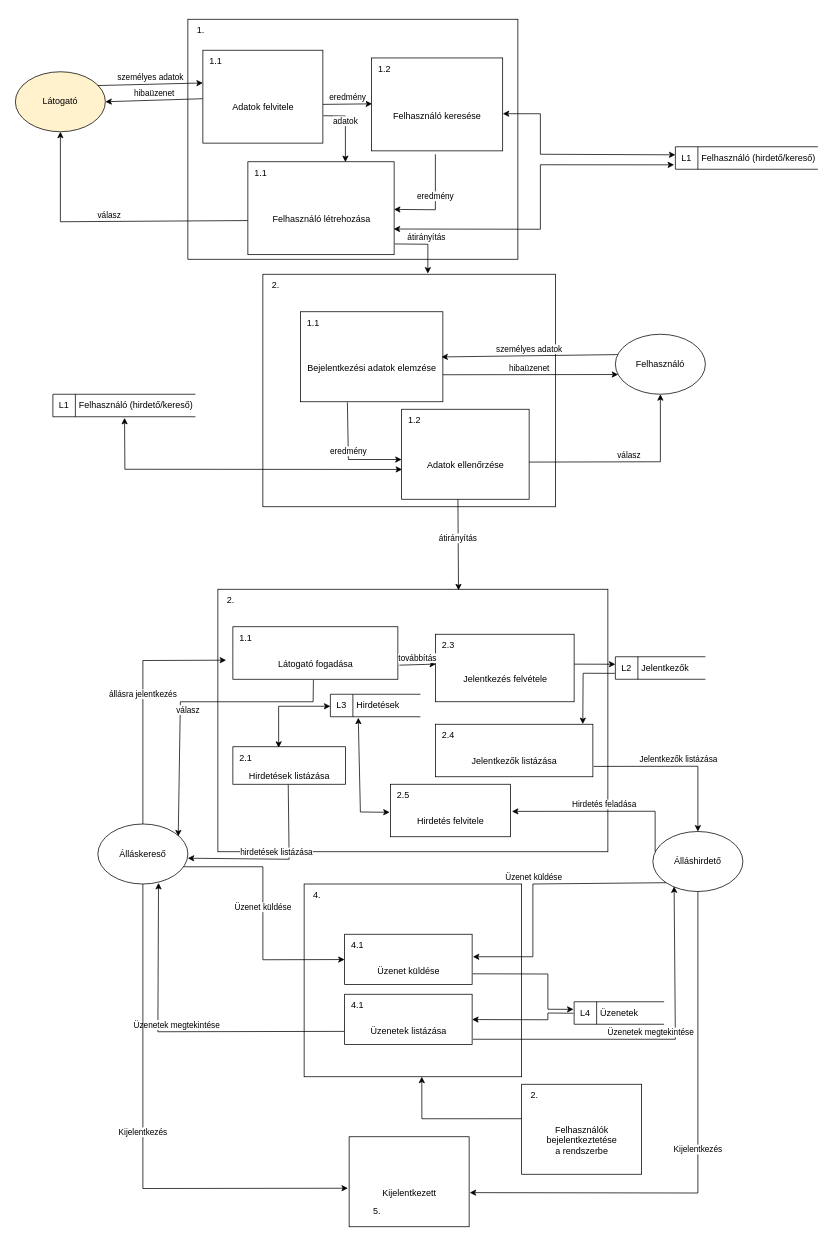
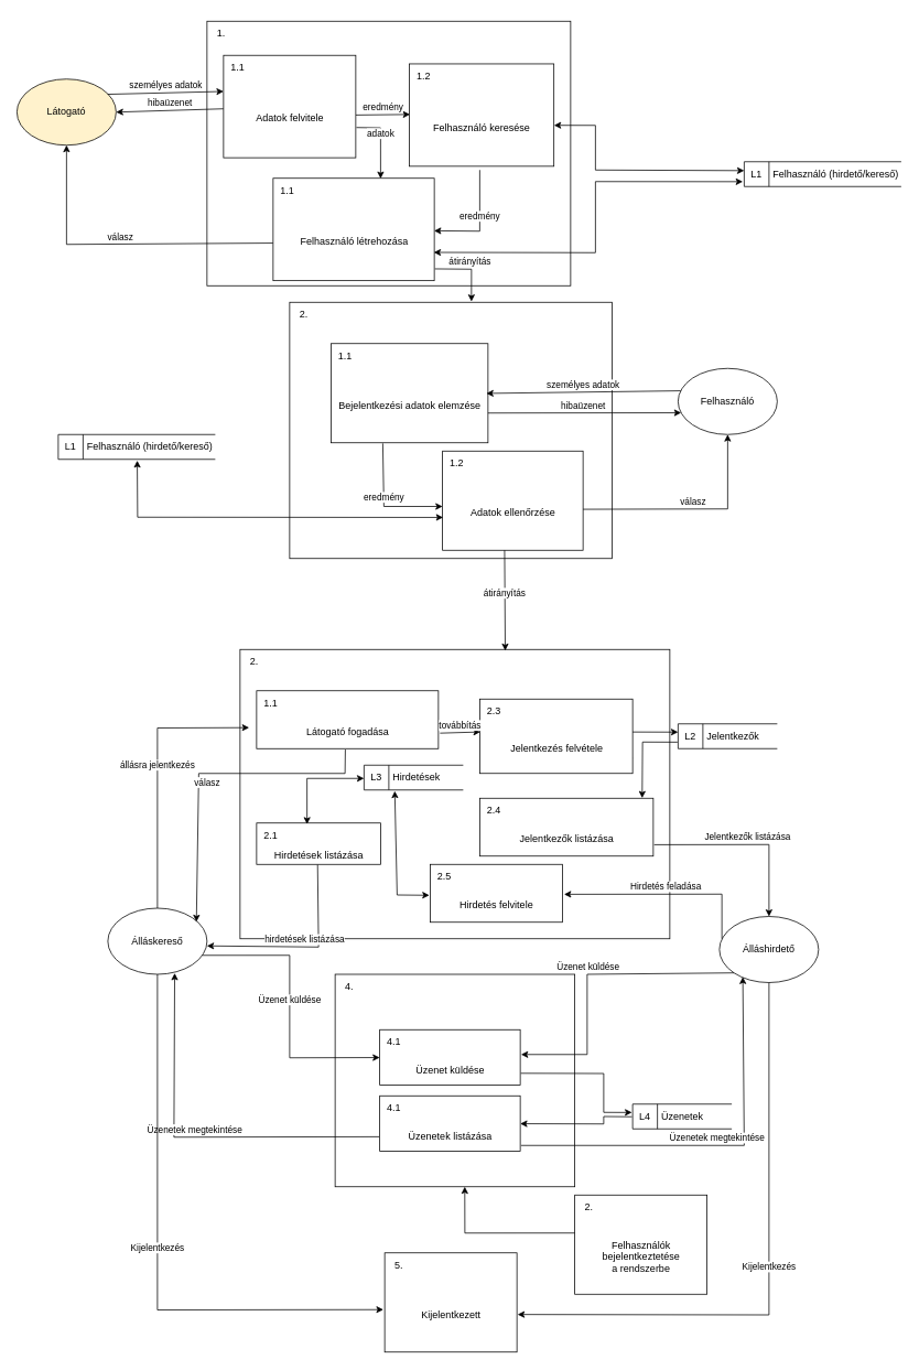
- <mxCell id="23" value="5." style="text;html=1;strokeColor=none;fillColor=none;align=center;verticalAlign=middle;whiteSpace=wrap;rounded=0;connectable=0;allowArrows=0;editable=1;movable=0;resizable=0;rotatable=0;deletable=0;locked=0;cloneable=0;" parent="22" vertex="1"><mxGeometry x="20" y="85" width="35" height="30" as="geometry" /></mxCell>
+ <mxCell id="23" value="5." style="text;html=1;strokeColor=none;fillColor=none;align=center;verticalAlign=middle;whiteSpace=wrap;rounded=0;connectable=0;allowArrows=0;editable=1;movable=0;resizable=0;rotatable=0;deletable=0;locked=0;cloneable=0;" parent="22" vertex="1"><mxGeometry width="35" height="30" as="geometry" /></mxCell>
